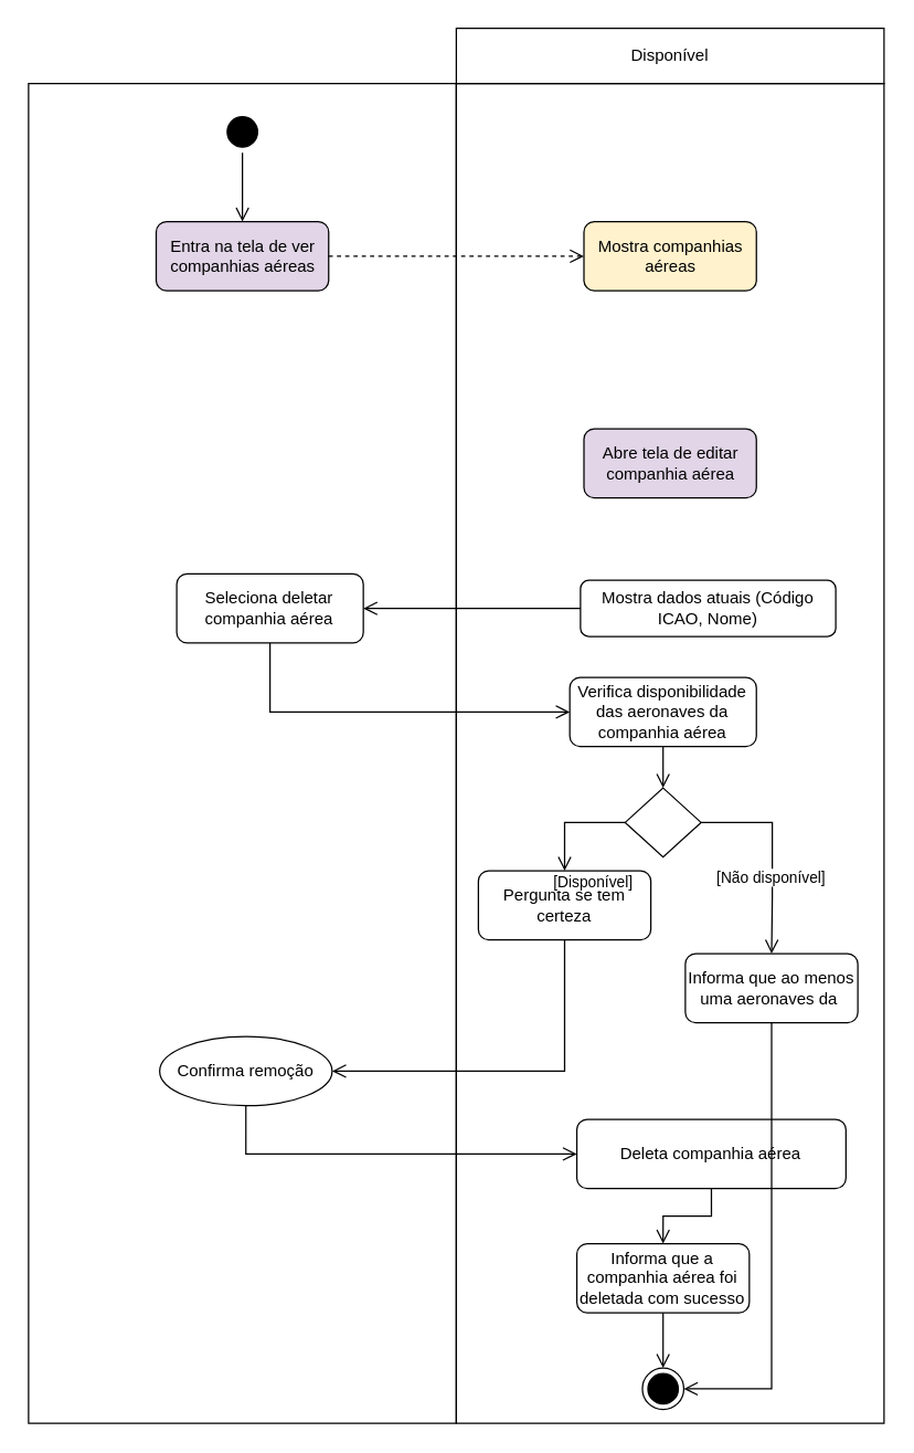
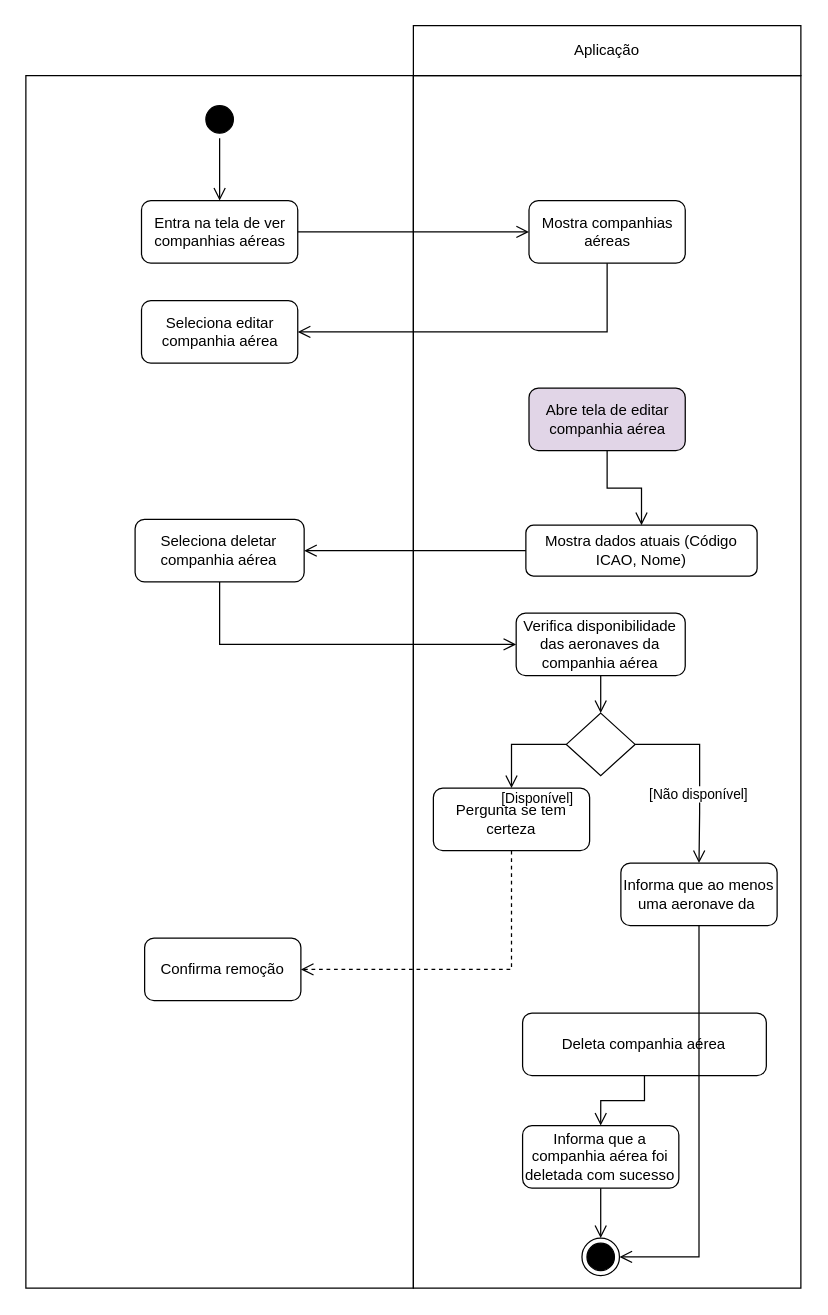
- <mxCell id="4" value="Disponível" style="rounded=0;whiteSpace=wrap;html=1;" vertex="1" parent="1"><mxGeometry x="330" y="20" width="310" height="40" as="geometry" /></mxCell>
+ <mxCell id="4" value="Aplicação" style="rounded=0;whiteSpace=wrap;html=1;" vertex="1" parent="1"><mxGeometry x="330" y="20" width="310" height="40" as="geometry" /></mxCell>
- <mxCell id="7" value="Entra na tela de ver companhias aéreas" style="rounded=1;whiteSpace=wrap;html=1;fillColor=#e1d5e7;" vertex="1" parent="1"><mxGeometry x="112.5" y="160" width="125" height="50" as="geometry" /></mxCell>
+ <mxCell id="7" value="Entra na tela de ver companhias aéreas" style="rounded=1;whiteSpace=wrap;html=1;" vertex="1" parent="1"><mxGeometry x="112.5" y="160" width="125" height="50" as="geometry" /></mxCell>
- <mxCell id="16" value="" style="edgeStyle=orthogonalEdgeStyle;html=1;verticalAlign=bottom;endArrow=open;endSize=8;strokeColor=#000000;rounded=0;entryX=0;entryY=0.5;entryDx=0;entryDy=0;exitX=1;exitY=0.5;exitDx=0;exitDy=0;dashed=1;" edge="1" parent="1" source="7" target="15"><mxGeometry relative="1" as="geometry"><mxPoint x="248" y="285" as="targetPoint" /><mxPoint x="496" y="285" as="sourcePoint" /></mxGeometry></mxCell>
+ <mxCell id="16" value="" style="edgeStyle=orthogonalEdgeStyle;html=1;verticalAlign=bottom;endArrow=open;endSize=8;strokeColor=#000000;rounded=0;entryX=0;entryY=0.5;entryDx=0;entryDy=0;exitX=1;exitY=0.5;exitDx=0;exitDy=0;" edge="1" parent="1" source="7" target="15"><mxGeometry relative="1" as="geometry"><mxPoint x="248" y="285" as="targetPoint" /><mxPoint x="496" y="285" as="sourcePoint" /></mxGeometry></mxCell>
- <mxCell id="15" value="Mostra companhias aéreas" style="rounded=1;whiteSpace=wrap;html=1;fillColor=#fff2cc;" vertex="1" parent="1"><mxGeometry x="422.5" y="160" width="125" height="50" as="geometry" /></mxCell>
+ <mxCell id="15" value="Mostra companhias aéreas" style="rounded=1;whiteSpace=wrap;html=1;" vertex="1" parent="1"><mxGeometry x="422.5" y="160" width="125" height="50" as="geometry" /></mxCell>
+ <mxCell id="17" value="Seleciona editar companhia aérea" style="rounded=1;whiteSpace=wrap;html=1;" vertex="1" parent="1"><mxGeometry x="112.5" y="240" width="125" height="50" as="geometry" /></mxCell>
+ <mxCell id="18" value="" style="edgeStyle=orthogonalEdgeStyle;html=1;verticalAlign=bottom;endArrow=open;endSize=8;strokeColor=#000000;rounded=0;entryX=1;entryY=0.5;entryDx=0;entryDy=0;exitX=0.5;exitY=1;exitDx=0;exitDy=0;" edge="1" parent="1" source="15" target="17"><mxGeometry relative="1" as="geometry"><mxPoint x="433" y="195" as="targetPoint" /><mxPoint x="248" y="195" as="sourcePoint" /></mxGeometry></mxCell>
+ <mxCell id="20" value="" style="edgeStyle=orthogonalEdgeStyle;html=1;verticalAlign=bottom;endArrow=open;endSize=8;strokeColor=#000000;rounded=0;exitX=0.5;exitY=1;exitDx=0;exitDy=0;entryX=0.5;entryY=0;entryDx=0;entryDy=0;" edge="1" parent="1" source="19" target="8"><mxGeometry relative="1" as="geometry"><mxPoint x="485" y="400" as="targetPoint" /><mxPoint x="433" y="435" as="sourcePoint" /></mxGeometry></mxCell>
- <mxCell id="9" value="Seleciona deletar companhia aérea" style="rounded=1;whiteSpace=wrap;html=1;" vertex="1" parent="1"><mxGeometry x="127.38" y="415" width="135.25" height="50" as="geometry" /></mxCell>
+ <mxCell id="9" value="Seleciona deletar companhia aérea" style="rounded=1;whiteSpace=wrap;html=1;" vertex="1" parent="1"><mxGeometry x="107.38" y="415" width="135.25" height="50" as="geometry" /></mxCell>
- <mxCell id="34" value="Informa que ao menos uma aeronaves da&amp;nbsp;" style="rounded=1;whiteSpace=wrap;html=1;" vertex="1" parent="1"><mxGeometry x="496" y="690" width="125" height="50" as="geometry" /></mxCell>
+ <mxCell id="34" value="Informa que ao menos uma aeronave da&amp;nbsp;" style="rounded=1;whiteSpace=wrap;html=1;" vertex="1" parent="1"><mxGeometry x="496" y="690" width="125" height="50" as="geometry" /></mxCell>
- <mxCell id="24" value="Confirma remoção" style="ellipse;whiteSpace=wrap;html=1;" vertex="1" parent="1"><mxGeometry x="115.01" y="750" width="125" height="50" as="geometry" /></mxCell>
+ <mxCell id="24" value="Confirma remoção" style="rounded=1;whiteSpace=wrap;html=1;" vertex="1" parent="1"><mxGeometry x="115.01" y="750" width="125" height="50" as="geometry" /></mxCell>
- <mxCell id="26" value="" style="edgeStyle=orthogonalEdgeStyle;html=1;verticalAlign=bottom;endArrow=open;endSize=8;strokeColor=#000000;rounded=0;entryX=1;entryY=0.5;entryDx=0;entryDy=0;exitX=0.5;exitY=1;exitDx=0;exitDy=0;" edge="1" parent="1" source="25" target="24"><mxGeometry relative="1" as="geometry"><mxPoint x="422.25" y="535" as="targetPoint" /><mxPoint x="185.005" y="475" as="sourcePoint" /></mxGeometry></mxCell>
+ <mxCell id="26" value="" style="edgeStyle=orthogonalEdgeStyle;html=1;verticalAlign=bottom;endArrow=open;endSize=8;strokeColor=#000000;rounded=0;entryX=1;entryY=0.5;entryDx=0;entryDy=0;exitX=0.5;exitY=1;exitDx=0;exitDy=0;dashed=1;" edge="1" parent="1" source="25" target="24"><mxGeometry relative="1" as="geometry"><mxPoint x="422.25" y="535" as="targetPoint" /><mxPoint x="185.005" y="475" as="sourcePoint" /></mxGeometry></mxCell>
- <mxCell id="27" value="" style="edgeStyle=orthogonalEdgeStyle;html=1;verticalAlign=bottom;endArrow=open;endSize=8;strokeColor=#000000;rounded=0;exitX=0.5;exitY=1;exitDx=0;exitDy=0;entryX=0;entryY=0.5;entryDx=0;entryDy=0;" edge="1" parent="1" source="24" target="11"><mxGeometry relative="1" as="geometry"><mxPoint x="250.01" y="785" as="targetPoint" /><mxPoint x="497.5" y="750" as="sourcePoint" /></mxGeometry></mxCell>
